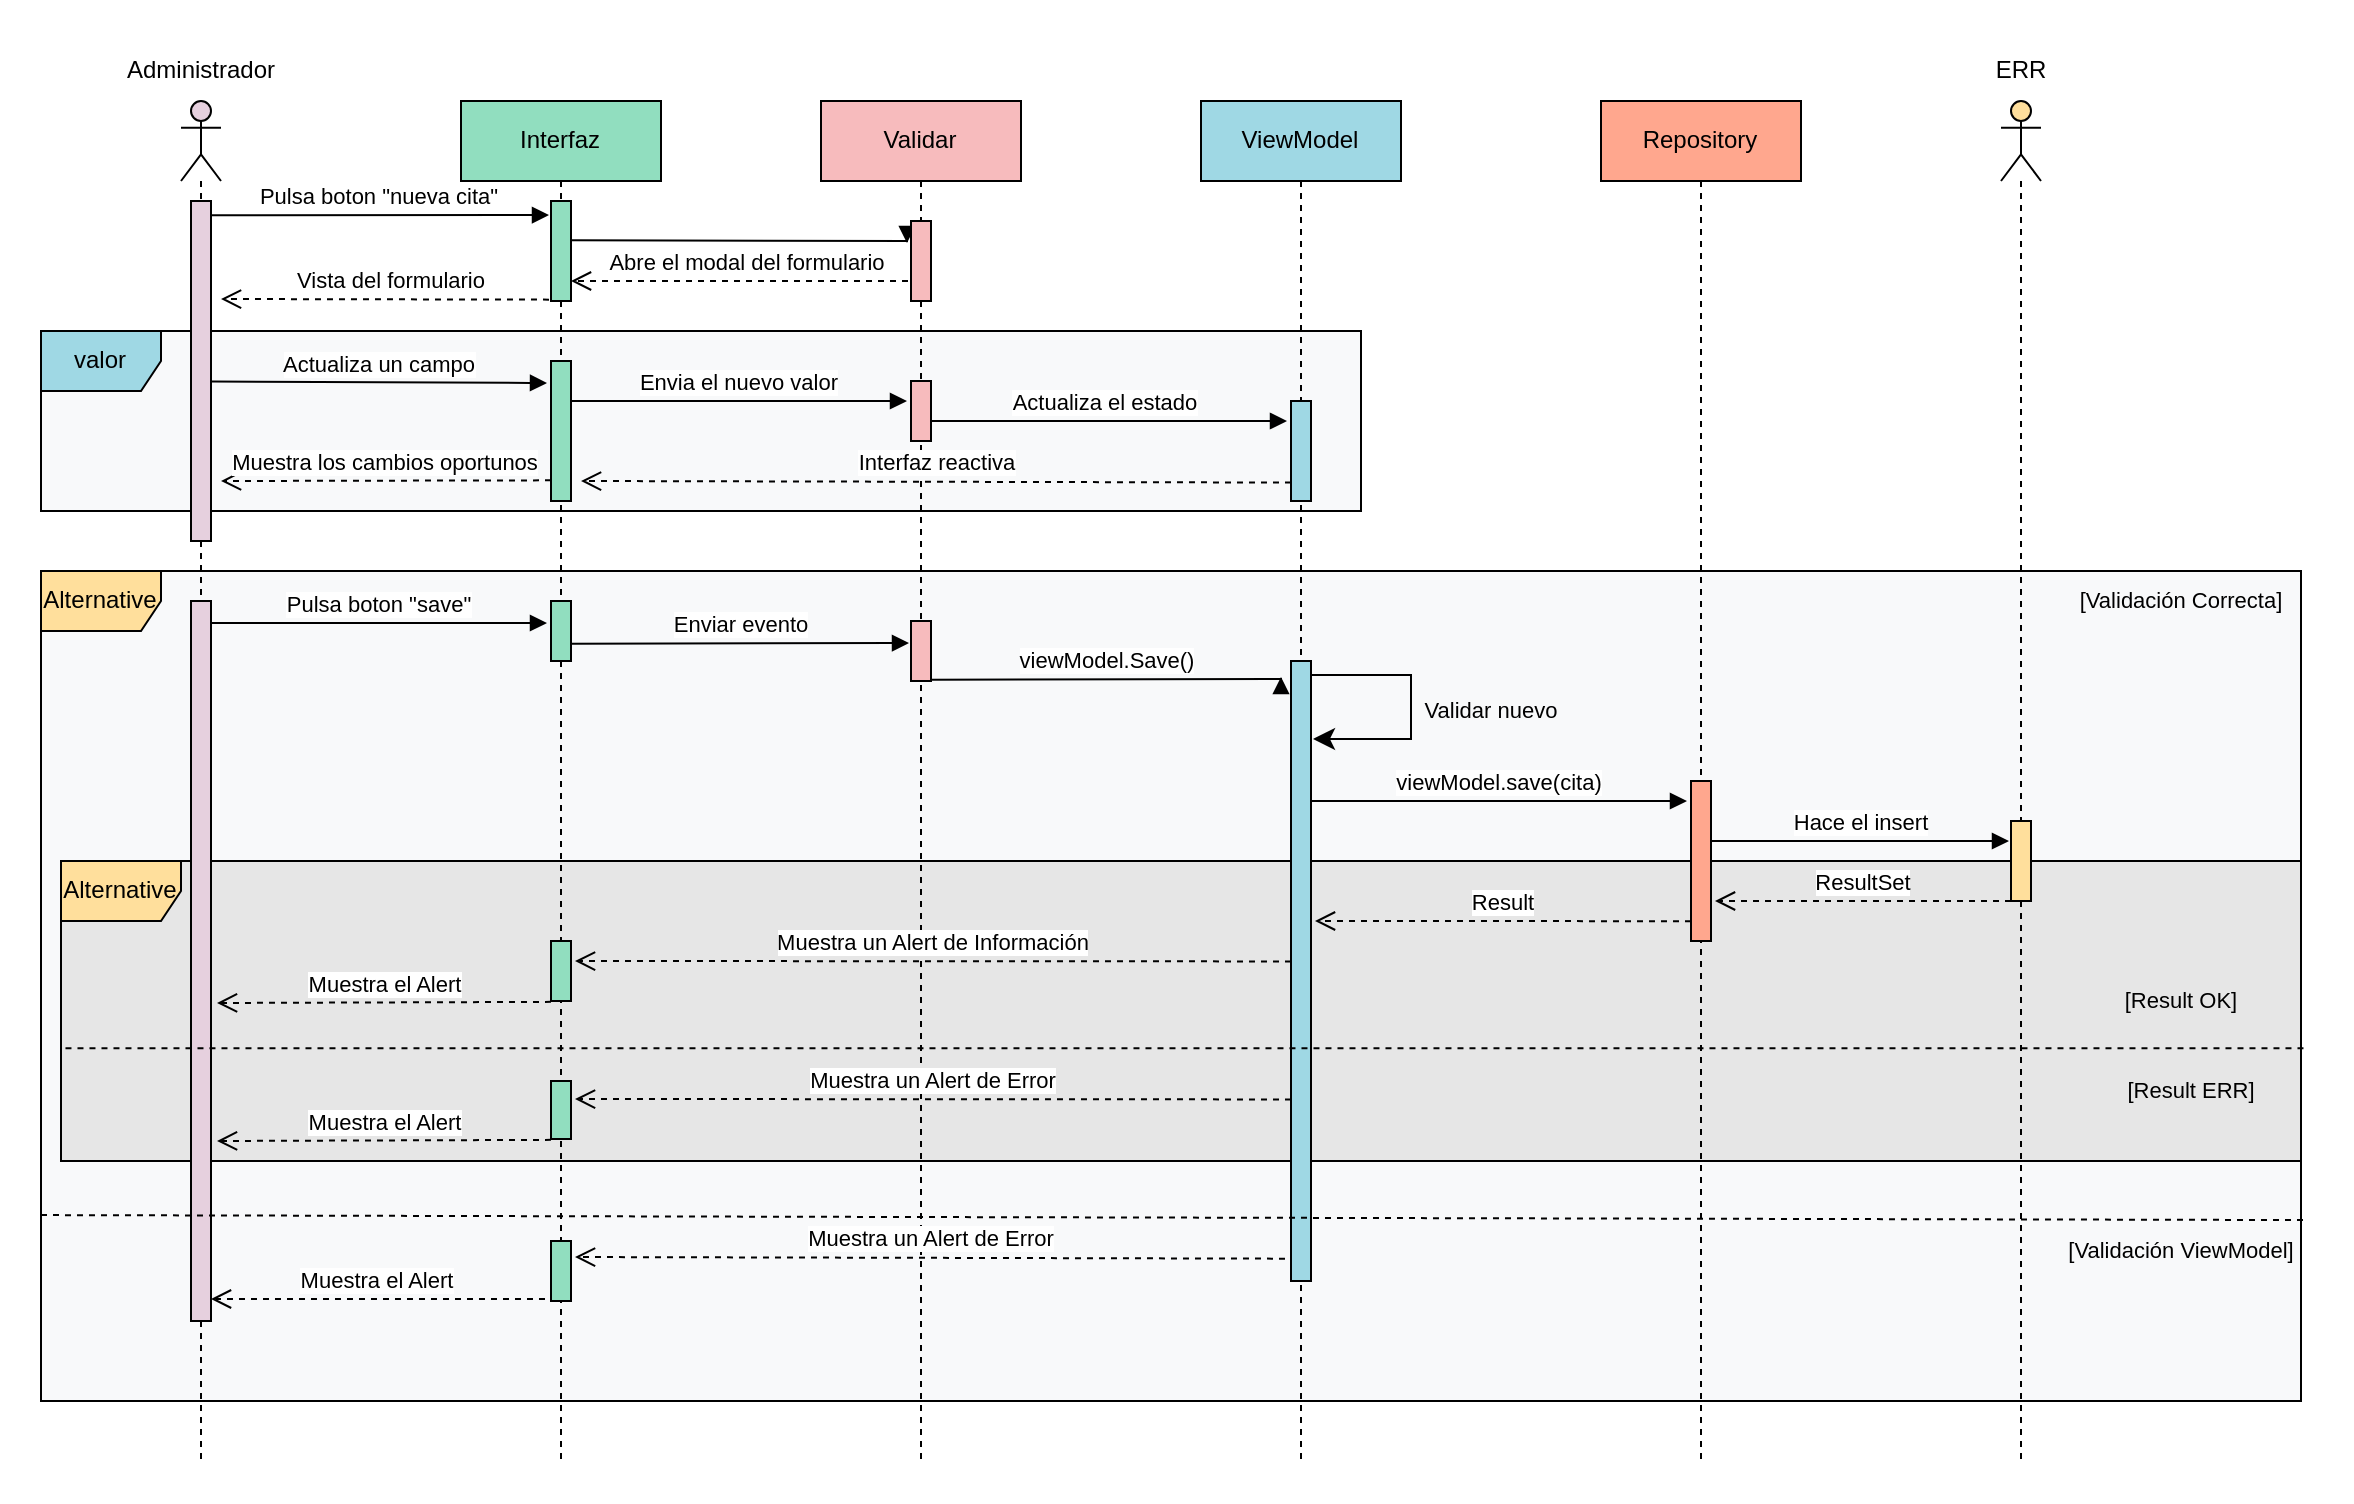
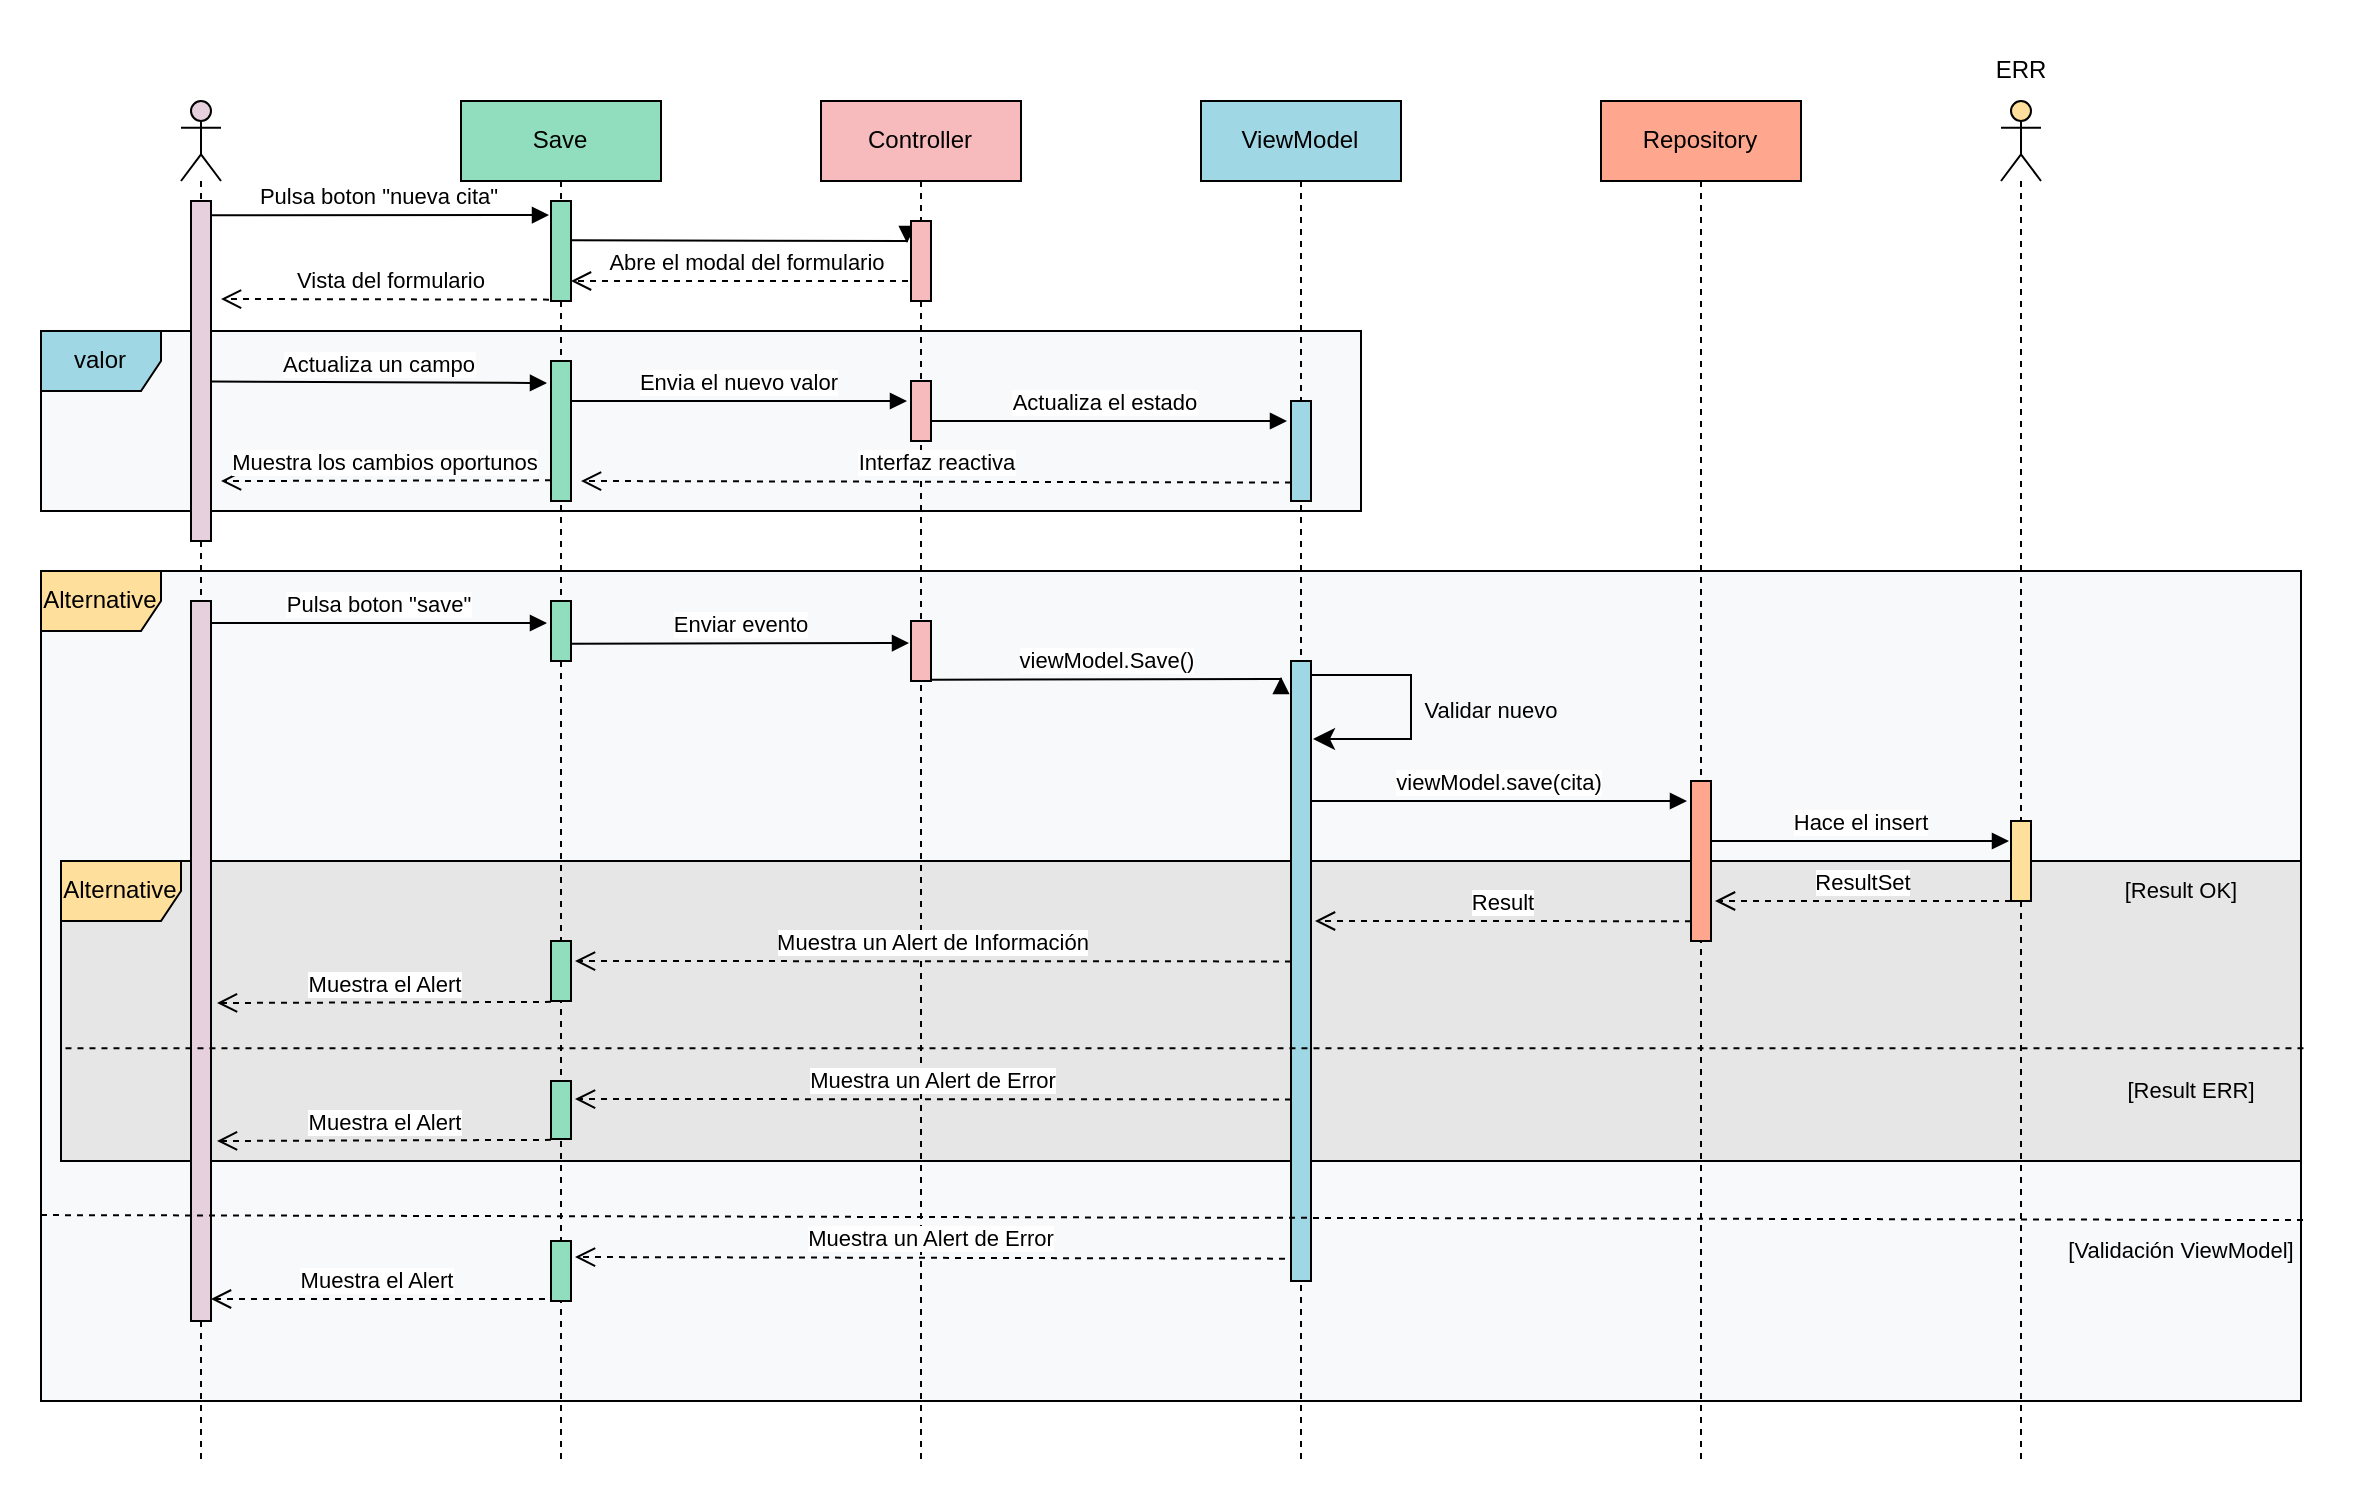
- <mxCell id="10" value="Administrador" style="text;html=1;align=center;verticalAlign=middle;resizable=0;points=[];autosize=1;strokeColor=none;fillColor=none;" parent="1" vertex="1"><mxGeometry x="50" y="20" width="100" height="30" as="geometry" /></mxCell>
- <mxCell id="7" value="Interfaz" style="shape=umlLifeline;perimeter=lifelinePerimeter;whiteSpace=wrap;html=1;container=0;dropTarget=0;collapsible=0;recursiveResize=0;outlineConnect=0;portConstraint=eastwest;newEdgeStyle={&quot;edgeStyle&quot;:&quot;elbowEdgeStyle&quot;,&quot;elbow&quot;:&quot;vertical&quot;,&quot;curved&quot;:0,&quot;rounded&quot;:0};fillColor=#91DEBF;" parent="1" vertex="1"><mxGeometry x="230" y="50" width="100" height="680" as="geometry" /></mxCell>
+ <mxCell id="7" value="Save" style="shape=umlLifeline;perimeter=lifelinePerimeter;whiteSpace=wrap;html=1;container=0;dropTarget=0;collapsible=0;recursiveResize=0;outlineConnect=0;portConstraint=eastwest;newEdgeStyle={&quot;edgeStyle&quot;:&quot;elbowEdgeStyle&quot;,&quot;elbow&quot;:&quot;vertical&quot;,&quot;curved&quot;:0,&quot;rounded&quot;:0};fillColor=#91DEBF;" parent="1" vertex="1"><mxGeometry x="230" y="50" width="100" height="680" as="geometry" /></mxCell>
- <mxCell id="8" value="Validar" style="shape=umlLifeline;perimeter=lifelinePerimeter;whiteSpace=wrap;html=1;container=1;dropTarget=0;collapsible=0;recursiveResize=0;outlineConnect=0;portConstraint=eastwest;newEdgeStyle={&quot;edgeStyle&quot;:&quot;elbowEdgeStyle&quot;,&quot;elbow&quot;:&quot;vertical&quot;,&quot;curved&quot;:0,&quot;rounded&quot;:0};fillColor=#F7BBBD;" parent="1" vertex="1"><mxGeometry x="410" y="50" width="100" height="680" as="geometry" /></mxCell>
+ <mxCell id="8" value="Controller" style="shape=umlLifeline;perimeter=lifelinePerimeter;whiteSpace=wrap;html=1;container=1;dropTarget=0;collapsible=0;recursiveResize=0;outlineConnect=0;portConstraint=eastwest;newEdgeStyle={&quot;edgeStyle&quot;:&quot;elbowEdgeStyle&quot;,&quot;elbow&quot;:&quot;vertical&quot;,&quot;curved&quot;:0,&quot;rounded&quot;:0};fillColor=#F7BBBD;" parent="1" vertex="1"><mxGeometry x="410" y="50" width="100" height="680" as="geometry" /></mxCell>
- <mxCell id="32" value="&lt;font style=&quot;font-size: 11px;&quot;&gt;[Validación Correcta]&lt;/font&gt;" style="text;html=1;align=center;verticalAlign=middle;resizable=0;points=[];autosize=1;strokeColor=none;fillColor=none;" parent="1" vertex="1"><mxGeometry x="1030" y="285" width="120" height="30" as="geometry" /></mxCell>
- <mxCell id="48" value="&lt;font style=&quot;font-size: 11px;&quot;&gt;[Result OK]&lt;/font&gt;" style="text;html=1;align=center;verticalAlign=middle;resizable=0;points=[];autosize=1;strokeColor=none;fillColor=none;" parent="1" vertex="1"><mxGeometry x="1050" y="485" width="80" height="30" as="geometry" /></mxCell>
+ <mxCell id="48" value="&lt;font style=&quot;font-size: 11px;&quot;&gt;[Result OK]&lt;/font&gt;" style="text;html=1;align=center;verticalAlign=middle;resizable=0;points=[];autosize=1;strokeColor=none;fillColor=none;" parent="1" vertex="1"><mxGeometry x="1050" y="430" width="80" height="30" as="geometry" /></mxCell>
